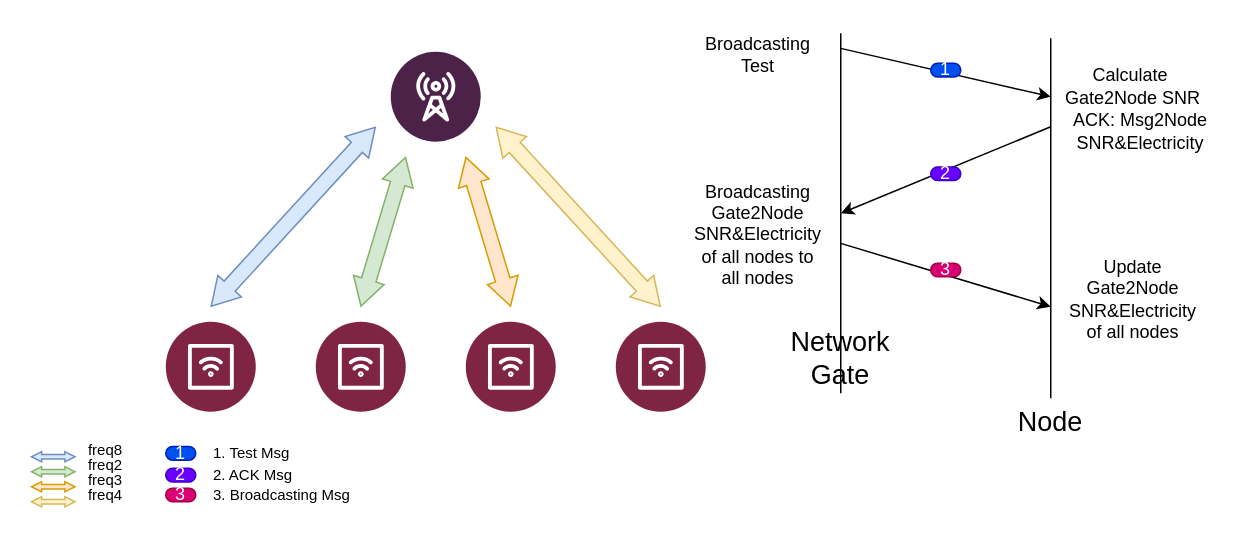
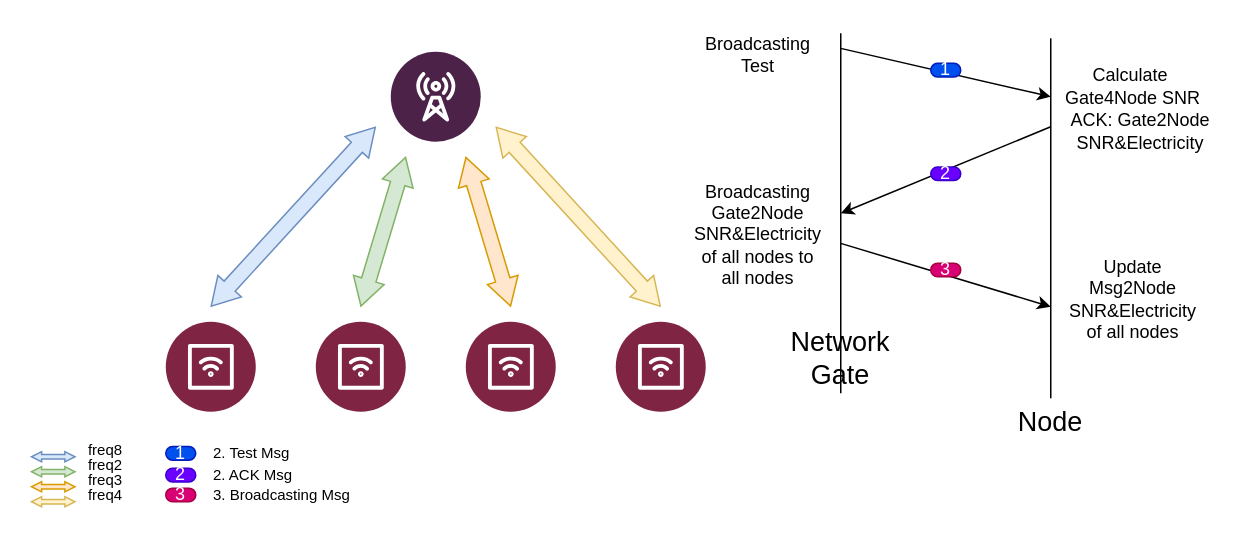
- <mxCell id="35" value="&lt;span&gt;Calculate&amp;nbsp;&lt;/span&gt;&lt;div&gt;&lt;span&gt;Gate2Node&amp;nbsp;&lt;/span&gt;&lt;span style=&quot;background-color: transparent; color: light-dark(rgb(0, 0, 0), rgb(255, 255, 255));&quot;&gt;SNR&lt;/span&gt;&lt;/div&gt;" style="text;html=1;align=center;verticalAlign=middle;whiteSpace=wrap;rounded=0;fontSize=12;" vertex="1" parent="1"><mxGeometry x="710" y="41.74" width="90" height="30" as="geometry" /></mxCell>
+ <mxCell id="35" value="&lt;span&gt;Calculate&amp;nbsp;&lt;/span&gt;&lt;div&gt;&lt;span&gt;Gate4Node&amp;nbsp;&lt;/span&gt;&lt;span style=&quot;background-color: transparent; color: light-dark(rgb(0, 0, 0), rgb(255, 255, 255));&quot;&gt;SNR&lt;/span&gt;&lt;/div&gt;" style="text;html=1;align=center;verticalAlign=middle;whiteSpace=wrap;rounded=0;fontSize=12;" vertex="1" parent="1"><mxGeometry x="710" y="41.74" width="90" height="30" as="geometry" /></mxCell>
- <mxCell id="36" value="&lt;span&gt;ACK: Msg2Node&lt;/span&gt;&lt;div&gt;&lt;span&gt;SNR&amp;amp;Electricity&lt;/span&gt;&lt;/div&gt;" style="text;html=1;align=center;verticalAlign=middle;whiteSpace=wrap;rounded=0;fontSize=12;" vertex="1" parent="1"><mxGeometry x="710" y="71.74" width="100" height="30" as="geometry" /></mxCell>
+ <mxCell id="36" value="&lt;span&gt;ACK: Gate2Node&lt;/span&gt;&lt;div&gt;&lt;span&gt;SNR&amp;amp;Electricity&lt;/span&gt;&lt;/div&gt;" style="text;html=1;align=center;verticalAlign=middle;whiteSpace=wrap;rounded=0;fontSize=12;" vertex="1" parent="1"><mxGeometry x="710" y="71.74" width="100" height="30" as="geometry" /></mxCell>
- <mxCell id="38" value="&lt;span&gt;Update&lt;/span&gt;&lt;div&gt;&lt;span&gt;Gate2Node&lt;/span&gt;&lt;div&gt;&lt;span&gt;SNR&amp;amp;Electricity&lt;/span&gt;&lt;/div&gt;&lt;div&gt;of all nodes&lt;/div&gt;&lt;/div&gt;" style="text;html=1;align=center;verticalAlign=middle;whiteSpace=wrap;rounded=0;fontSize=12;" vertex="1" parent="1"><mxGeometry x="710" y="184" width="90" height="30" as="geometry" /></mxCell>
+ <mxCell id="38" value="&lt;span&gt;Update&lt;/span&gt;&lt;div&gt;&lt;span&gt;Msg2Node&lt;/span&gt;&lt;div&gt;&lt;span&gt;SNR&amp;amp;Electricity&lt;/span&gt;&lt;/div&gt;&lt;div&gt;of all nodes&lt;/div&gt;&lt;/div&gt;" style="text;html=1;align=center;verticalAlign=middle;whiteSpace=wrap;rounded=0;fontSize=12;" vertex="1" parent="1"><mxGeometry x="710" y="184" width="90" height="30" as="geometry" /></mxCell>
- <mxCell id="22" value="&lt;span style=&quot;font-size: 10px;&quot;&gt;1. Test Msg&lt;/span&gt;" style="text;html=1;align=left;verticalAlign=middle;whiteSpace=wrap;rounded=0;" vertex="1" parent="1"><mxGeometry x="140" y="296.26" width="70" height="10" as="geometry" /></mxCell>
+ <mxCell id="22" value="&lt;span style=&quot;font-size: 10px;&quot;&gt;2. Test Msg&lt;/span&gt;" style="text;html=1;align=left;verticalAlign=middle;whiteSpace=wrap;rounded=0;" vertex="1" parent="1"><mxGeometry x="140" y="296.26" width="70" height="10" as="geometry" /></mxCell>
